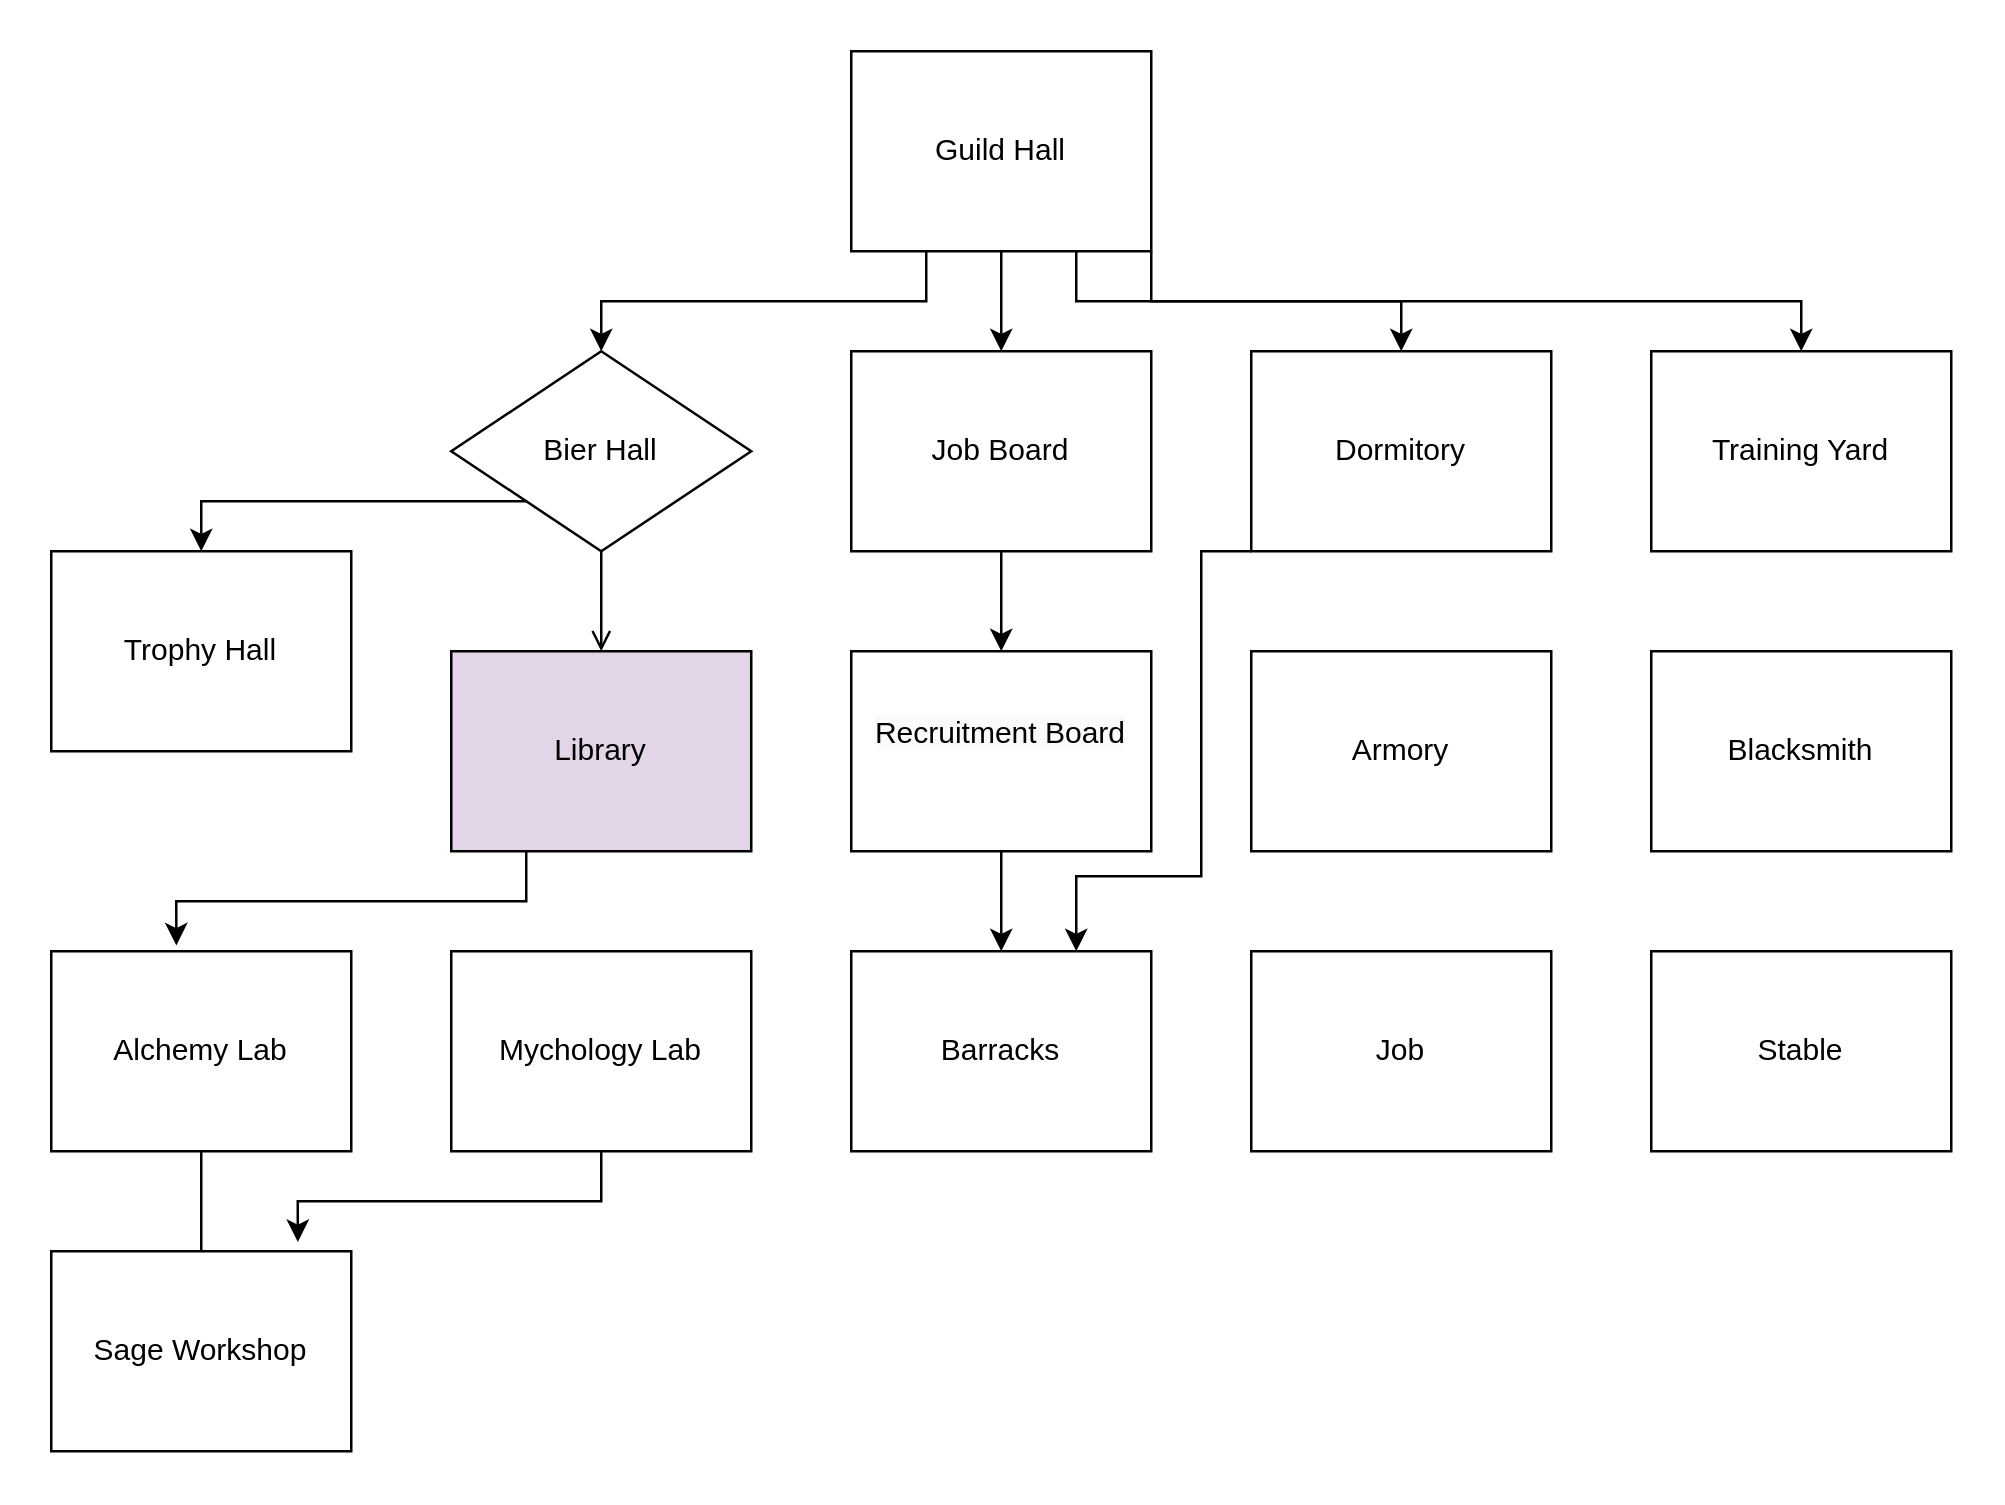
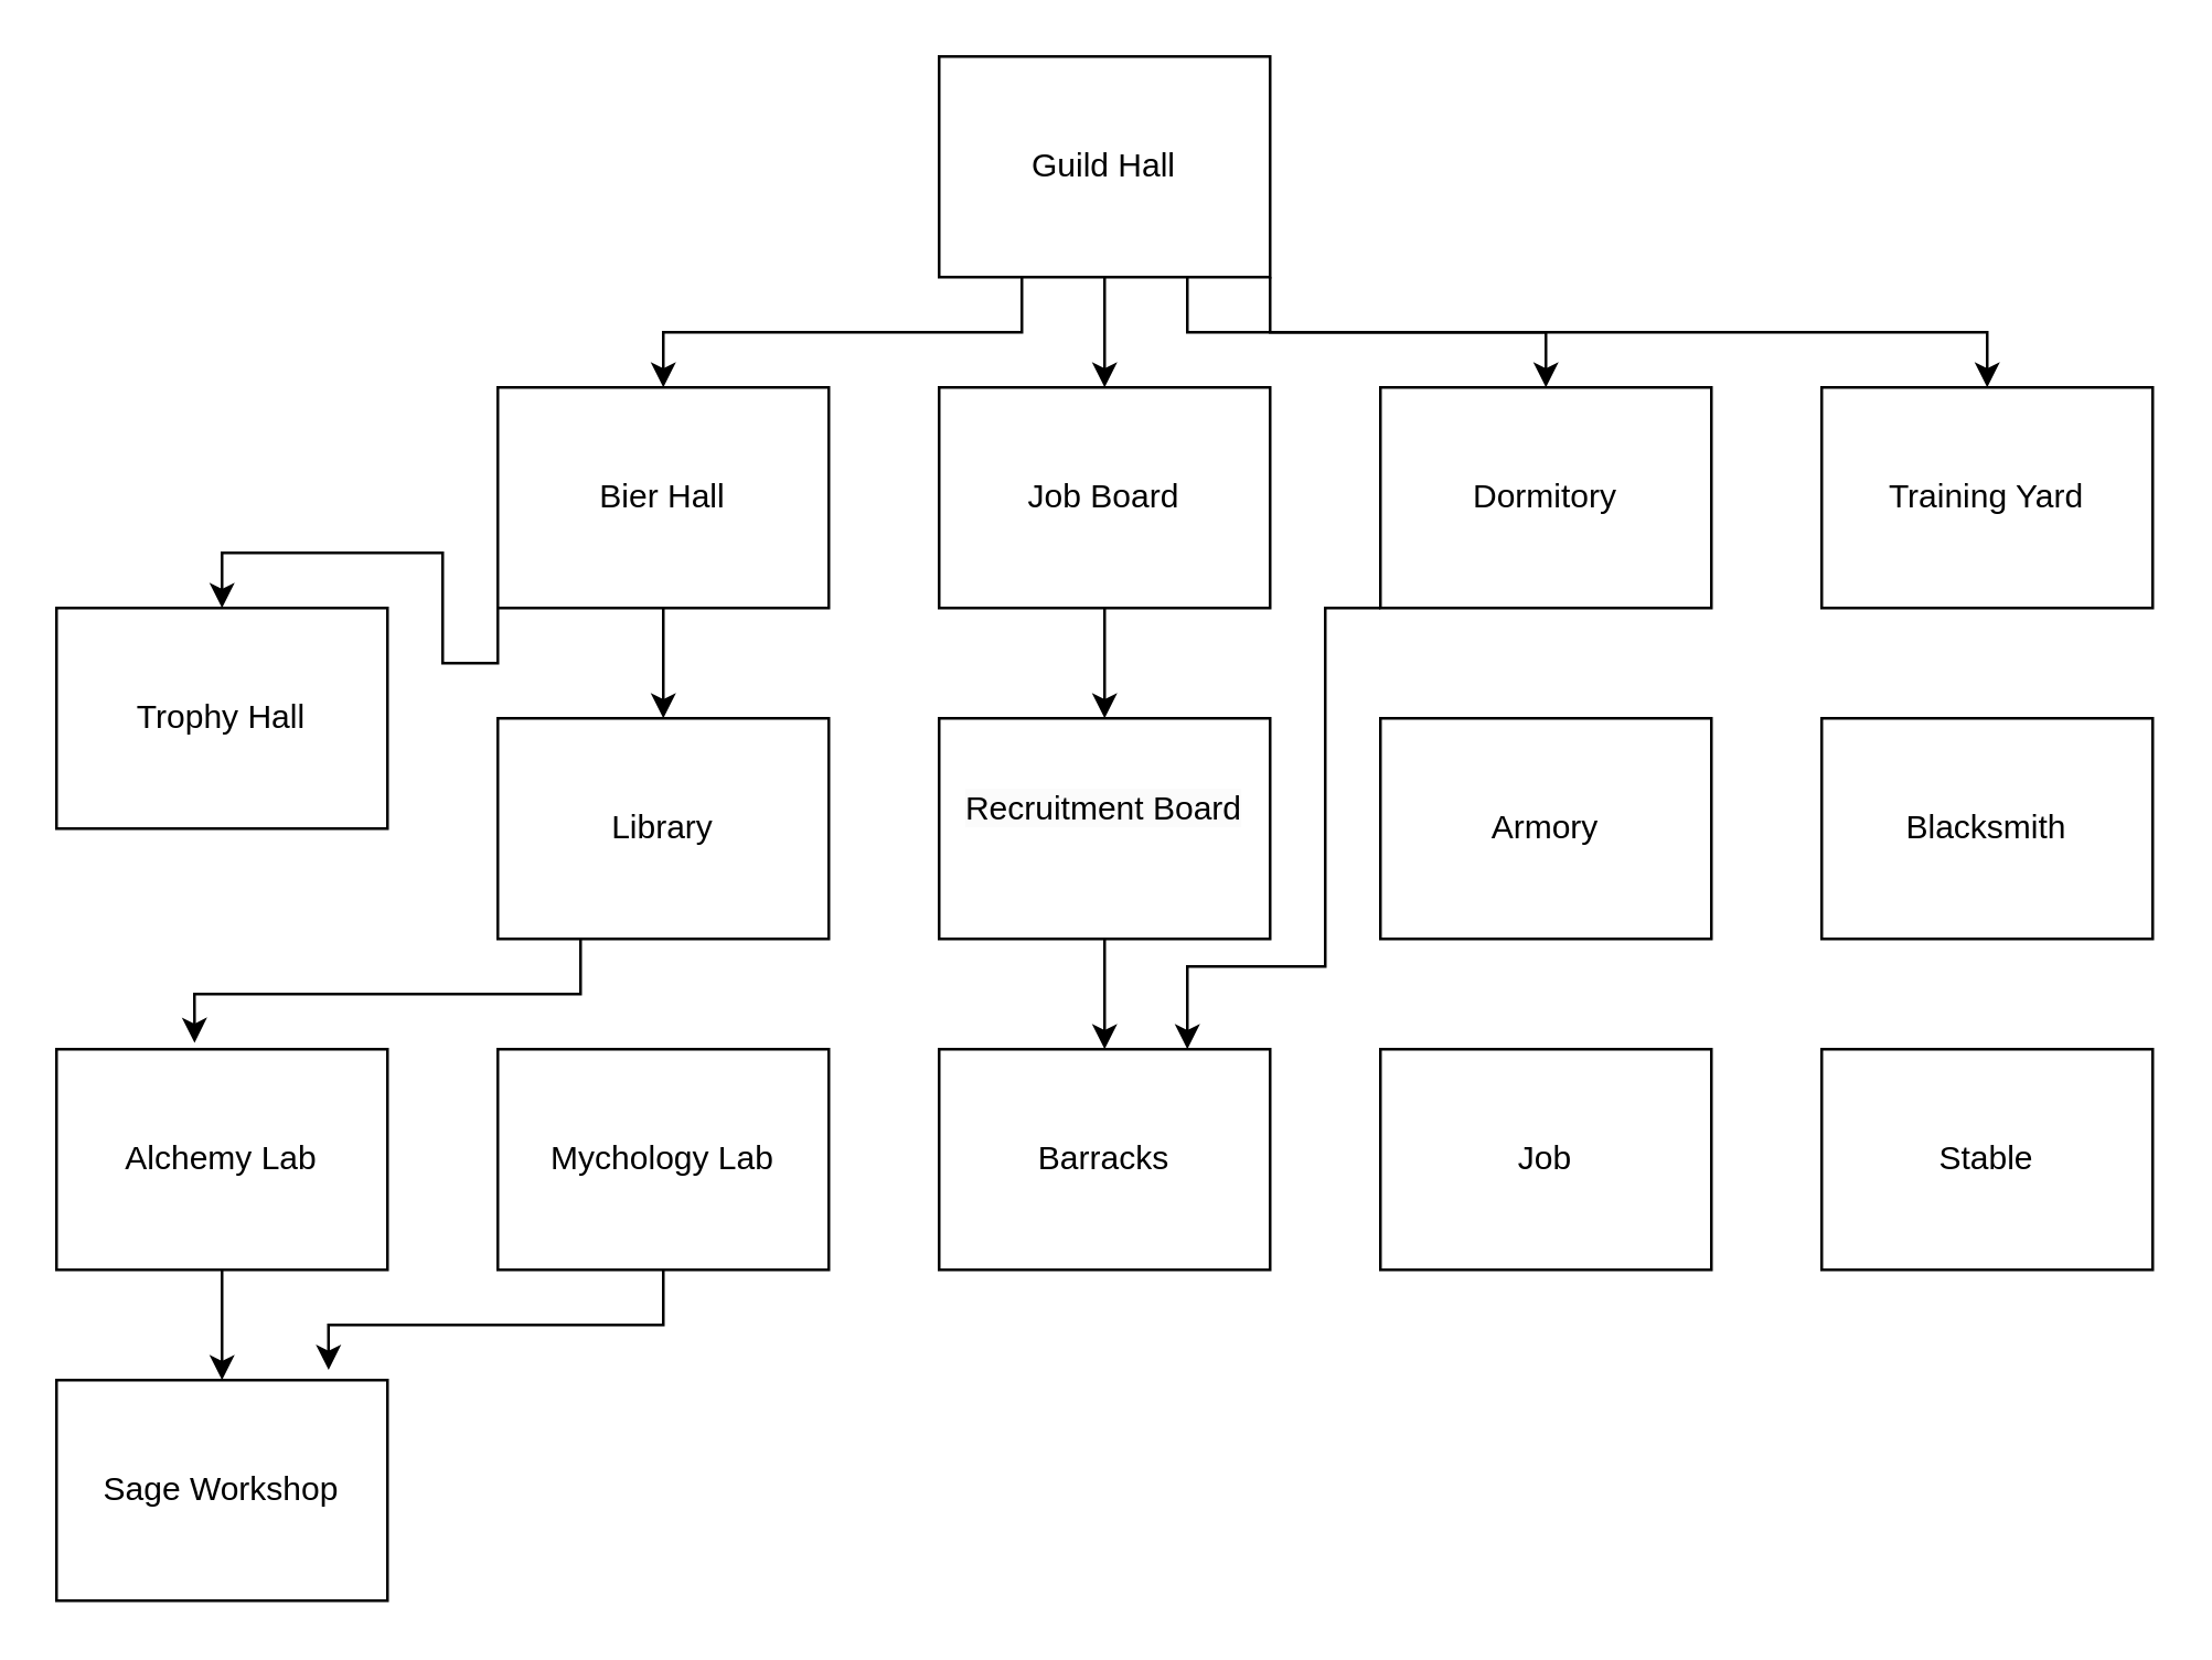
- <mxCell id="15" value="Bier Hall" style="rhombus;whiteSpace=wrap;html=1;" vertex="1" parent="1"><mxGeometry x="180" y="140" width="120" height="80" as="geometry" /></mxCell>
+ <mxCell id="15" value="Bier Hall" style="rounded=0;whiteSpace=wrap;html=1;" vertex="1" parent="1"><mxGeometry x="180" y="140" width="120" height="80" as="geometry" /></mxCell>
- <mxCell id="13" style="edgeStyle=orthogonalEdgeStyle;rounded=0;orthogonalLoop=1;jettySize=auto;html=1;exitX=0.5;exitY=1;exitDx=0;exitDy=0;entryX=0.5;entryY=0;entryDx=0;entryDy=0;endArrow=open;" edge="1" parent="1" source="15" target="22"><mxGeometry relative="1" as="geometry" /></mxCell>
+ <mxCell id="13" style="edgeStyle=orthogonalEdgeStyle;rounded=0;orthogonalLoop=1;jettySize=auto;html=1;exitX=0.5;exitY=1;exitDx=0;exitDy=0;entryX=0.5;entryY=0;entryDx=0;entryDy=0;" edge="1" parent="1" source="15" target="22"><mxGeometry relative="1" as="geometry" /></mxCell>
- <mxCell id="22" value="Library" style="rounded=0;whiteSpace=wrap;html=1;fillColor=#e1d5e7;" vertex="1" parent="1"><mxGeometry x="180" y="260" width="120" height="80" as="geometry" /></mxCell>
+ <mxCell id="22" value="Library" style="rounded=0;whiteSpace=wrap;html=1;" vertex="1" parent="1"><mxGeometry x="180" y="260" width="120" height="80" as="geometry" /></mxCell>
- <mxCell id="20" style="edgeStyle=orthogonalEdgeStyle;rounded=0;orthogonalLoop=1;jettySize=auto;html=1;exitX=0.5;exitY=1;exitDx=0;exitDy=0;endArrow=none;" edge="1" parent="1" source="21" target="19"><mxGeometry relative="1" as="geometry" /></mxCell>
+ <mxCell id="20" style="edgeStyle=orthogonalEdgeStyle;rounded=0;orthogonalLoop=1;jettySize=auto;html=1;exitX=0.5;exitY=1;exitDx=0;exitDy=0;" edge="1" parent="1" source="21" target="19"><mxGeometry relative="1" as="geometry" /></mxCell>
